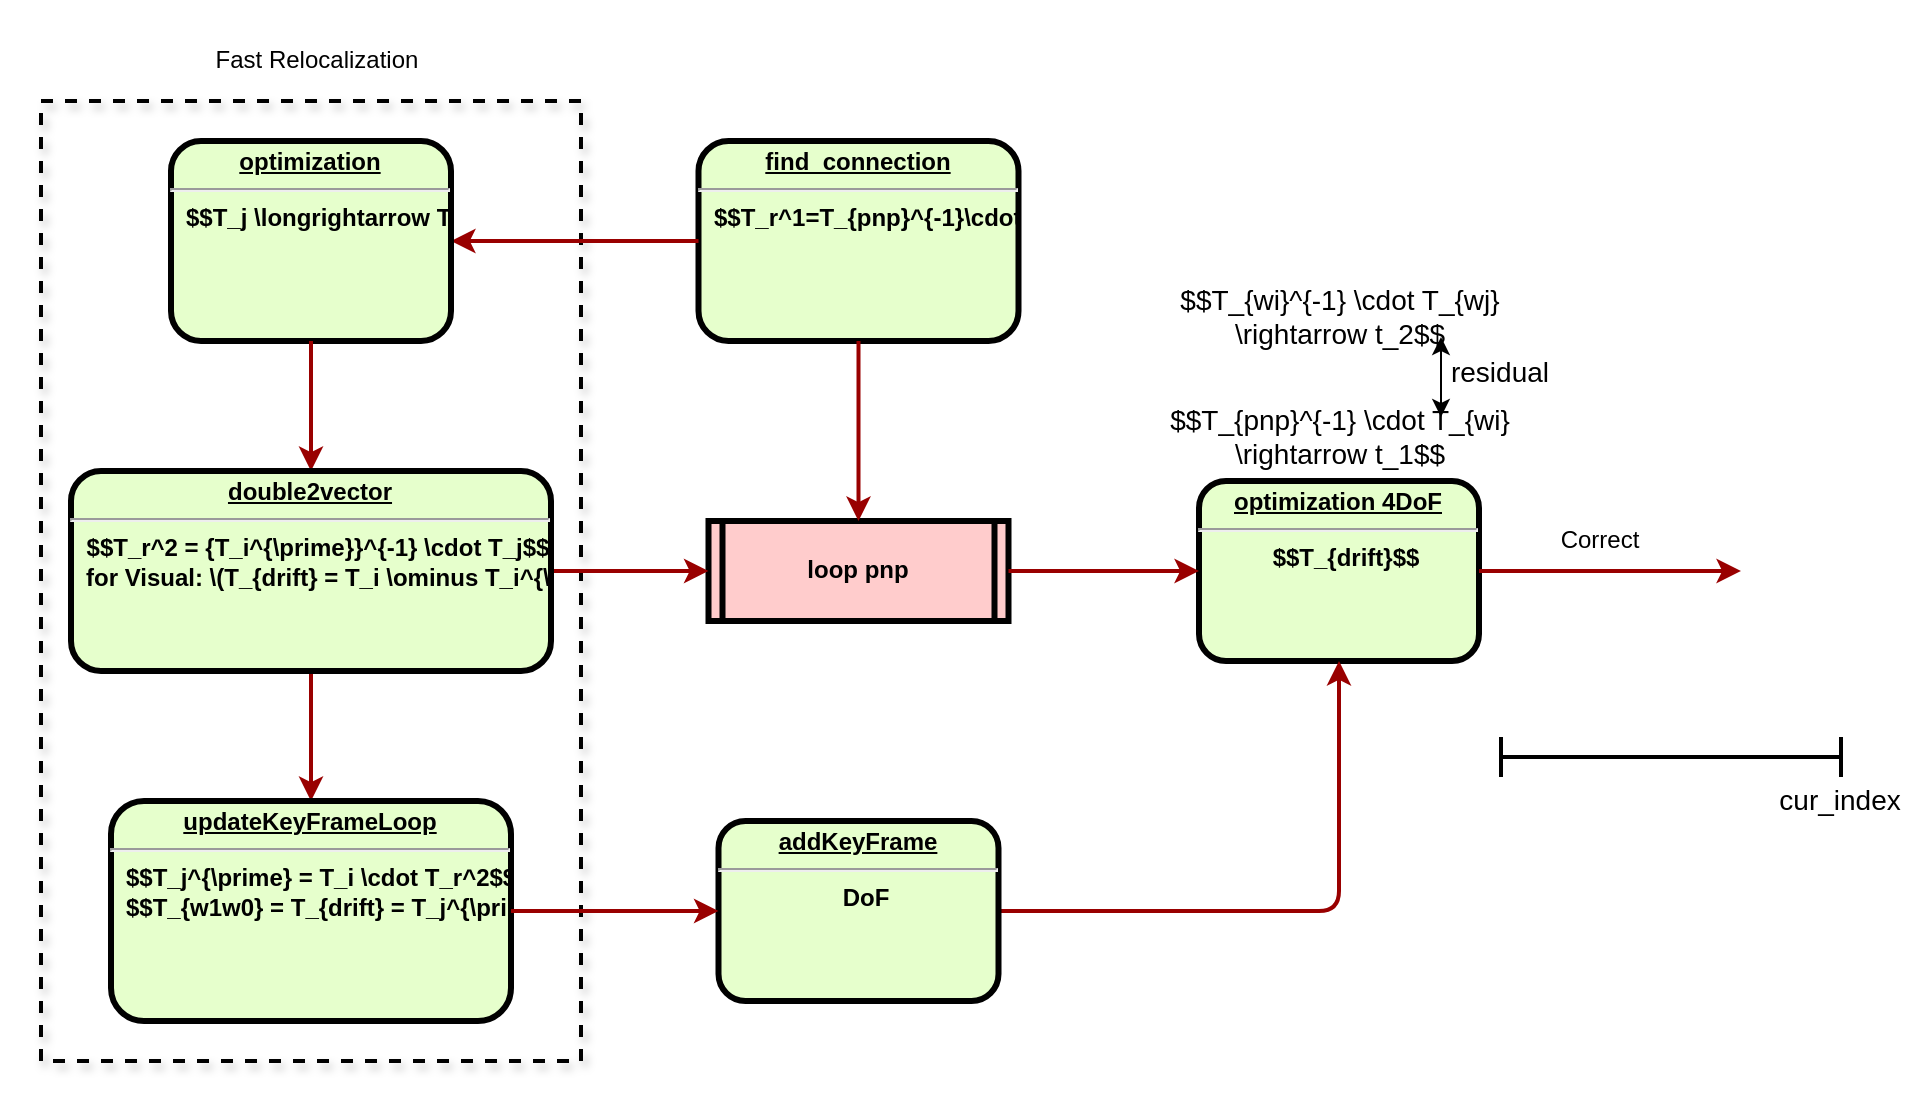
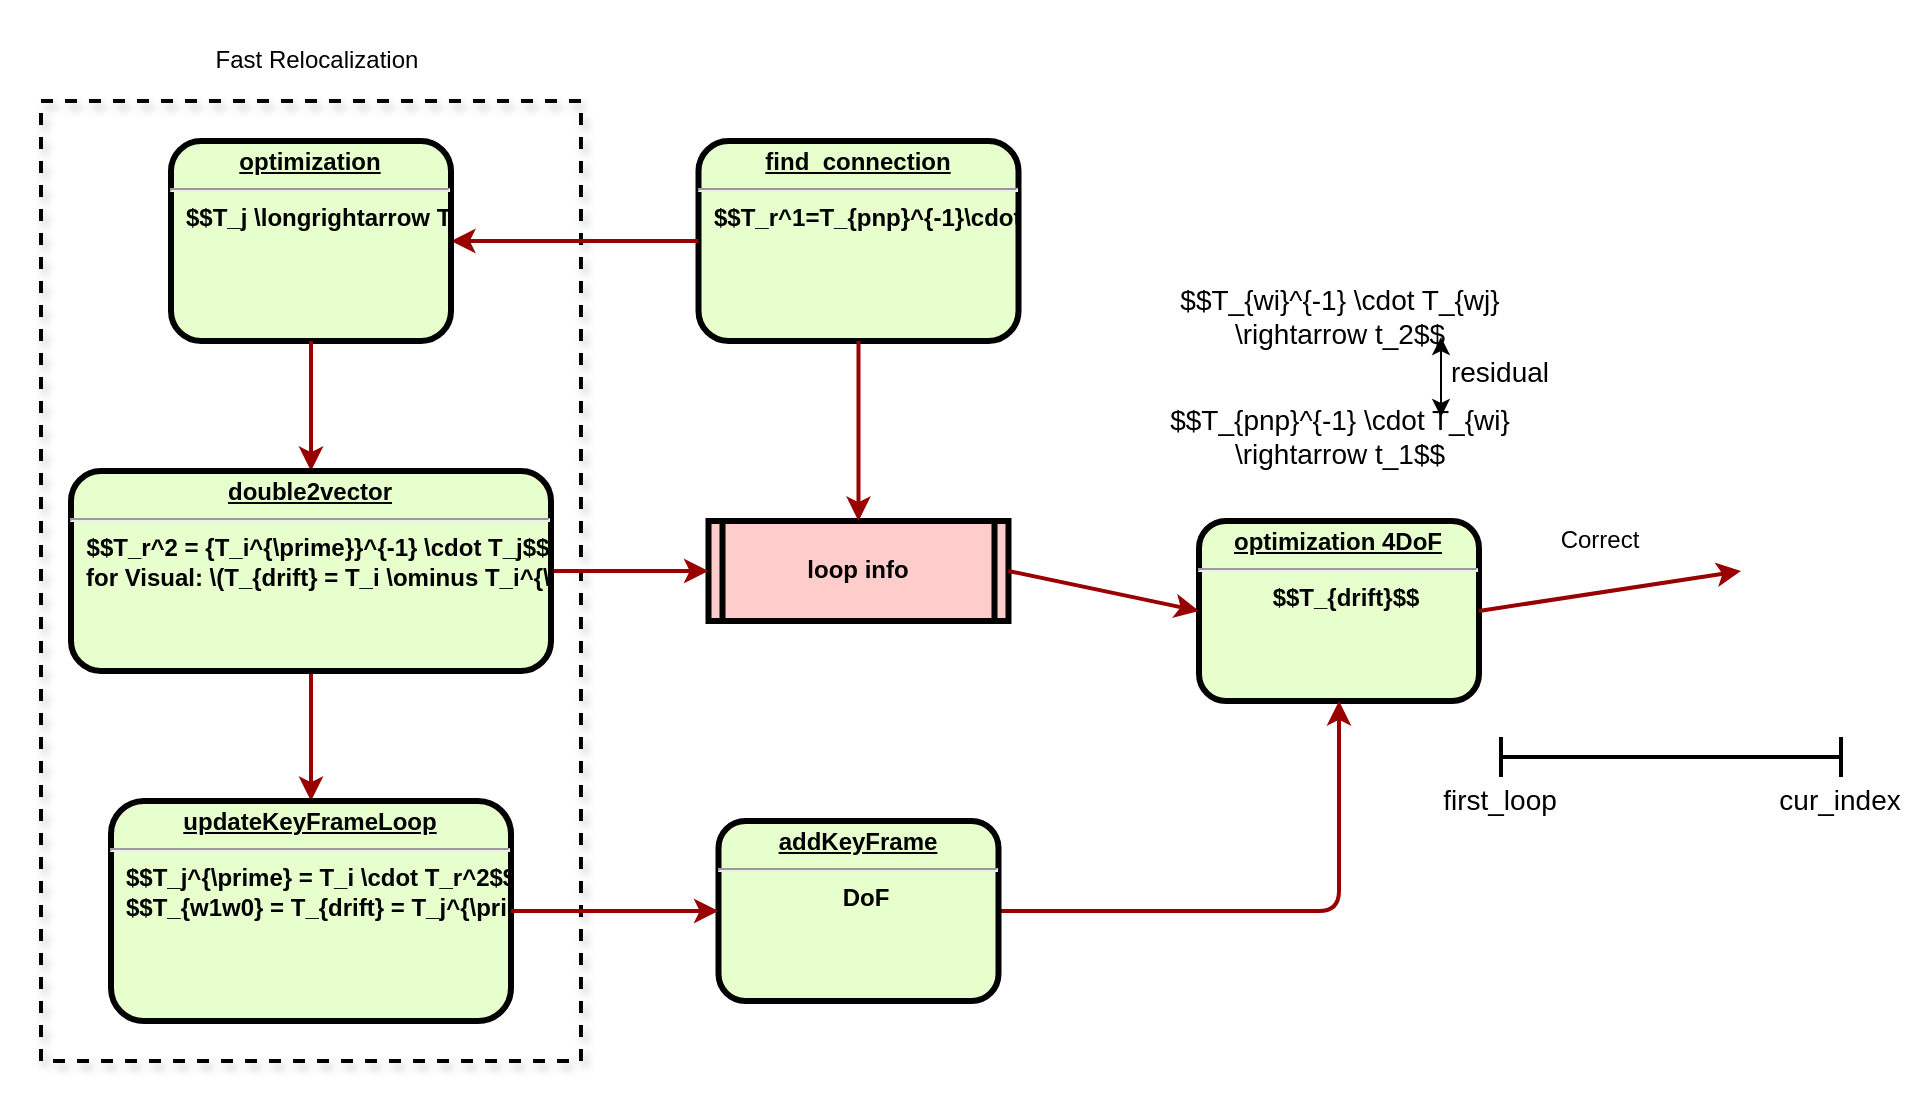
- <mxCell id="3" value="loop pnp" style="shape=process;whiteSpace=wrap;align=center;verticalAlign=middle;size=0.048;fontStyle=1;strokeWidth=3;fillColor=#FFCCCC" parent="1" vertex="1"><mxGeometry x="353.75" y="260" width="150" height="50" as="geometry" /></mxCell>
+ <mxCell id="3" value="loop info" style="shape=process;whiteSpace=wrap;align=center;verticalAlign=middle;size=0.048;fontStyle=1;strokeWidth=3;fillColor=#FFCCCC" parent="1" vertex="1"><mxGeometry x="353.75" y="260" width="150" height="50" as="geometry" /></mxCell>
- <mxCell id="10" value="&lt;p style=&quot;margin: 0px ; margin-top: 4px ; text-align: center ; text-decoration: underline&quot;&gt;optimization 4DoF&lt;/p&gt;&lt;hr&gt;&lt;p style=&quot;margin: 0px ; margin-left: 8px&quot;&gt;$$T_{drift}$$&lt;/p&gt;" style="verticalAlign=middle;align=center;overflow=fill;fontSize=12;fontFamily=Helvetica;html=1;rounded=1;fontStyle=1;strokeWidth=3;fillColor=#E6FFCC" parent="1" vertex="1"><mxGeometry x="599" y="240" width="140" height="90" as="geometry" /></mxCell>
+ <mxCell id="10" value="&lt;p style=&quot;margin: 0px ; margin-top: 4px ; text-align: center ; text-decoration: underline&quot;&gt;optimization 4DoF&lt;/p&gt;&lt;hr&gt;&lt;p style=&quot;margin: 0px ; margin-left: 8px&quot;&gt;$$T_{drift}$$&lt;/p&gt;" style="verticalAlign=middle;align=center;overflow=fill;fontSize=12;fontFamily=Helvetica;html=1;rounded=1;fontStyle=1;strokeWidth=3;fillColor=#E6FFCC" parent="1" vertex="1"><mxGeometry x="599" y="260" width="140" height="90" as="geometry" /></mxCell>
+ <mxCell id="22" value="first_loop" style="text;html=1;strokeColor=none;fillColor=none;align=center;verticalAlign=middle;whiteSpace=wrap;rounded=0;fontSize=14;" vertex="1" parent="1"><mxGeometry x="730" y="390" width="40" height="20" as="geometry" /></mxCell>
